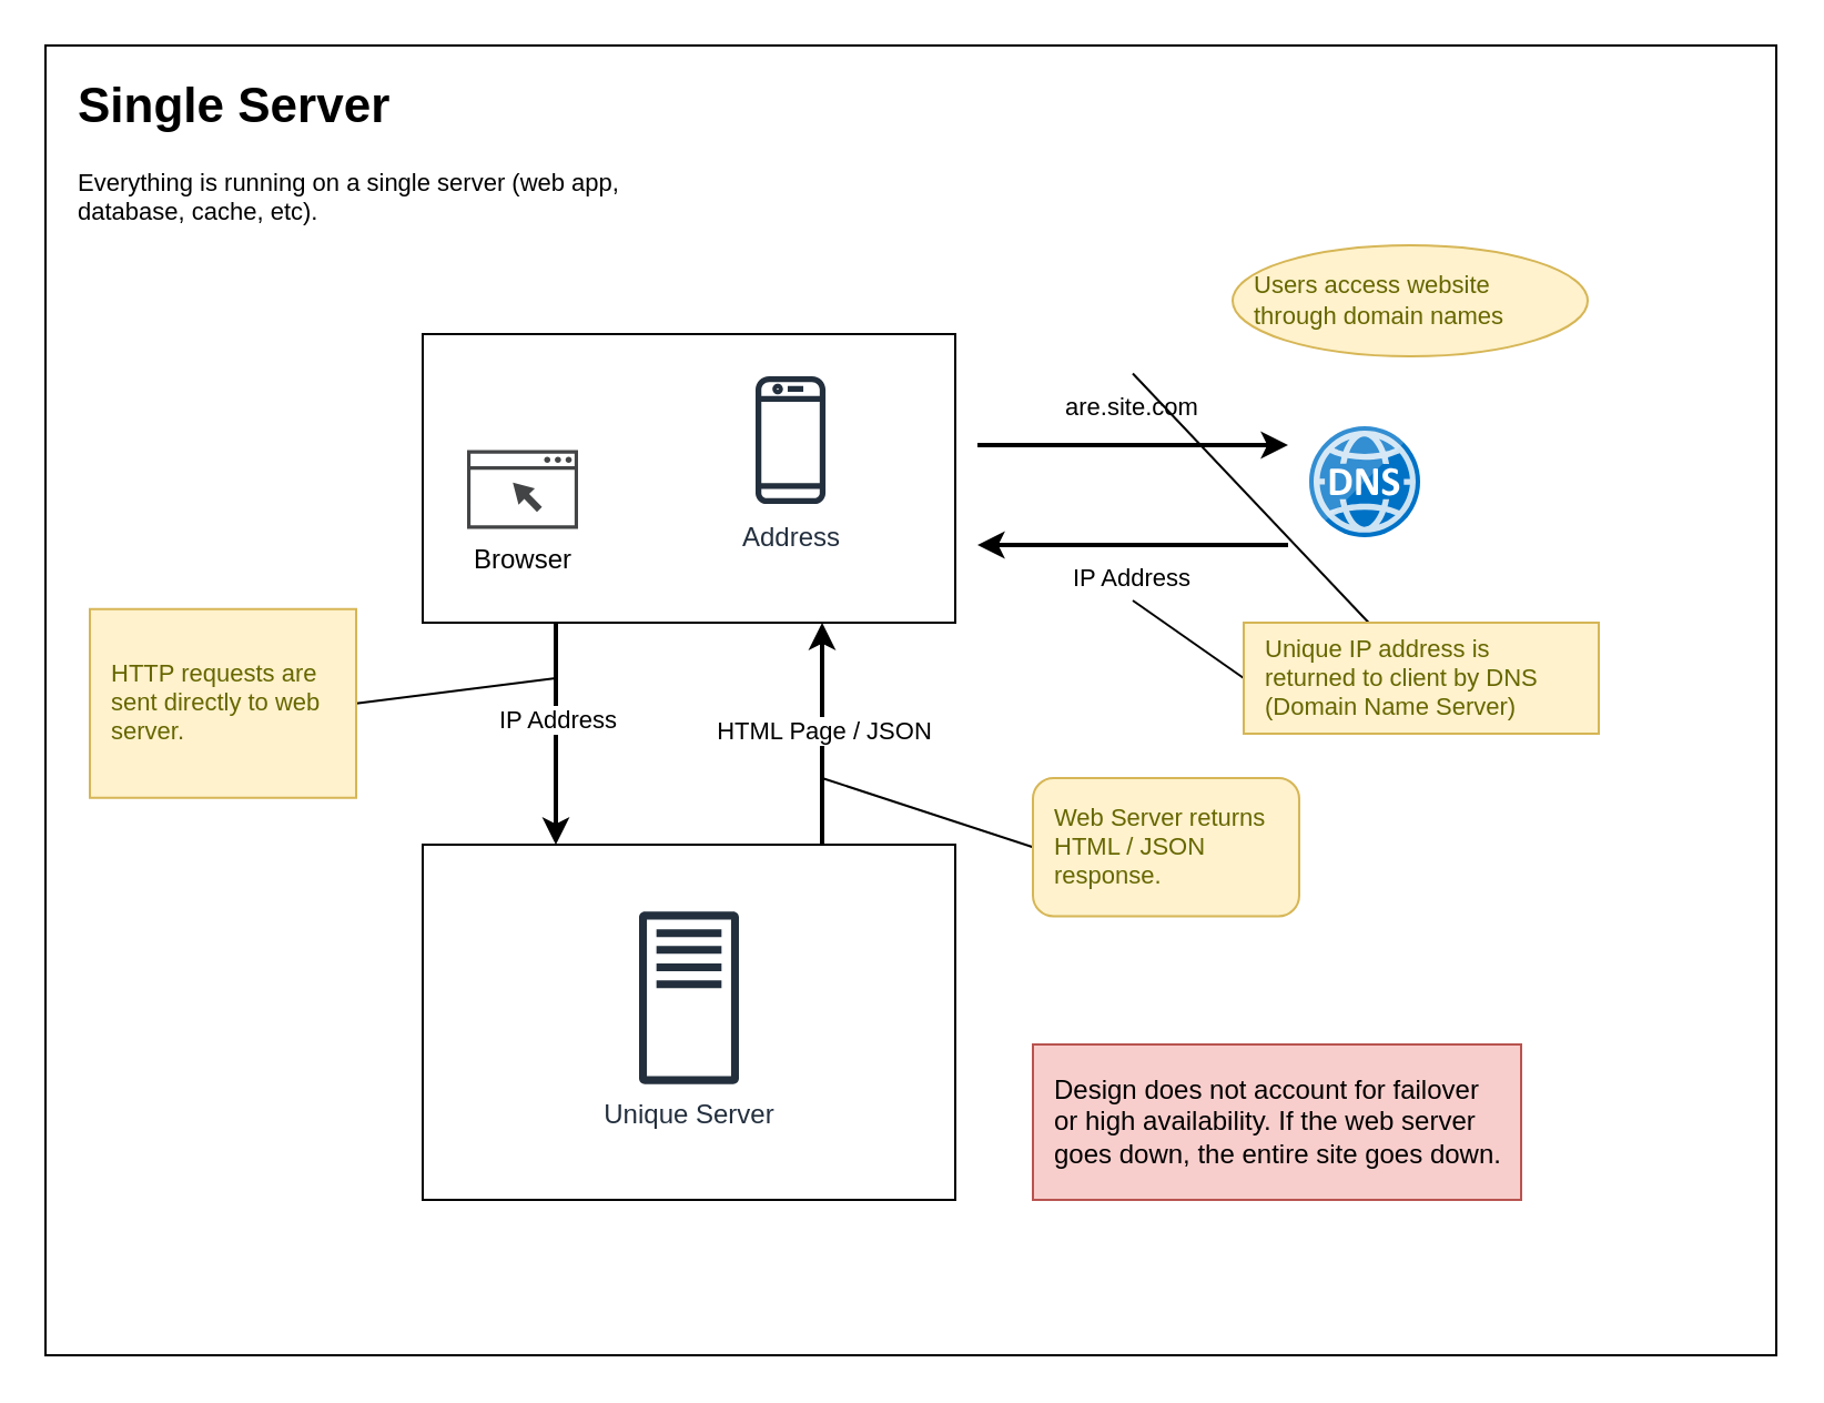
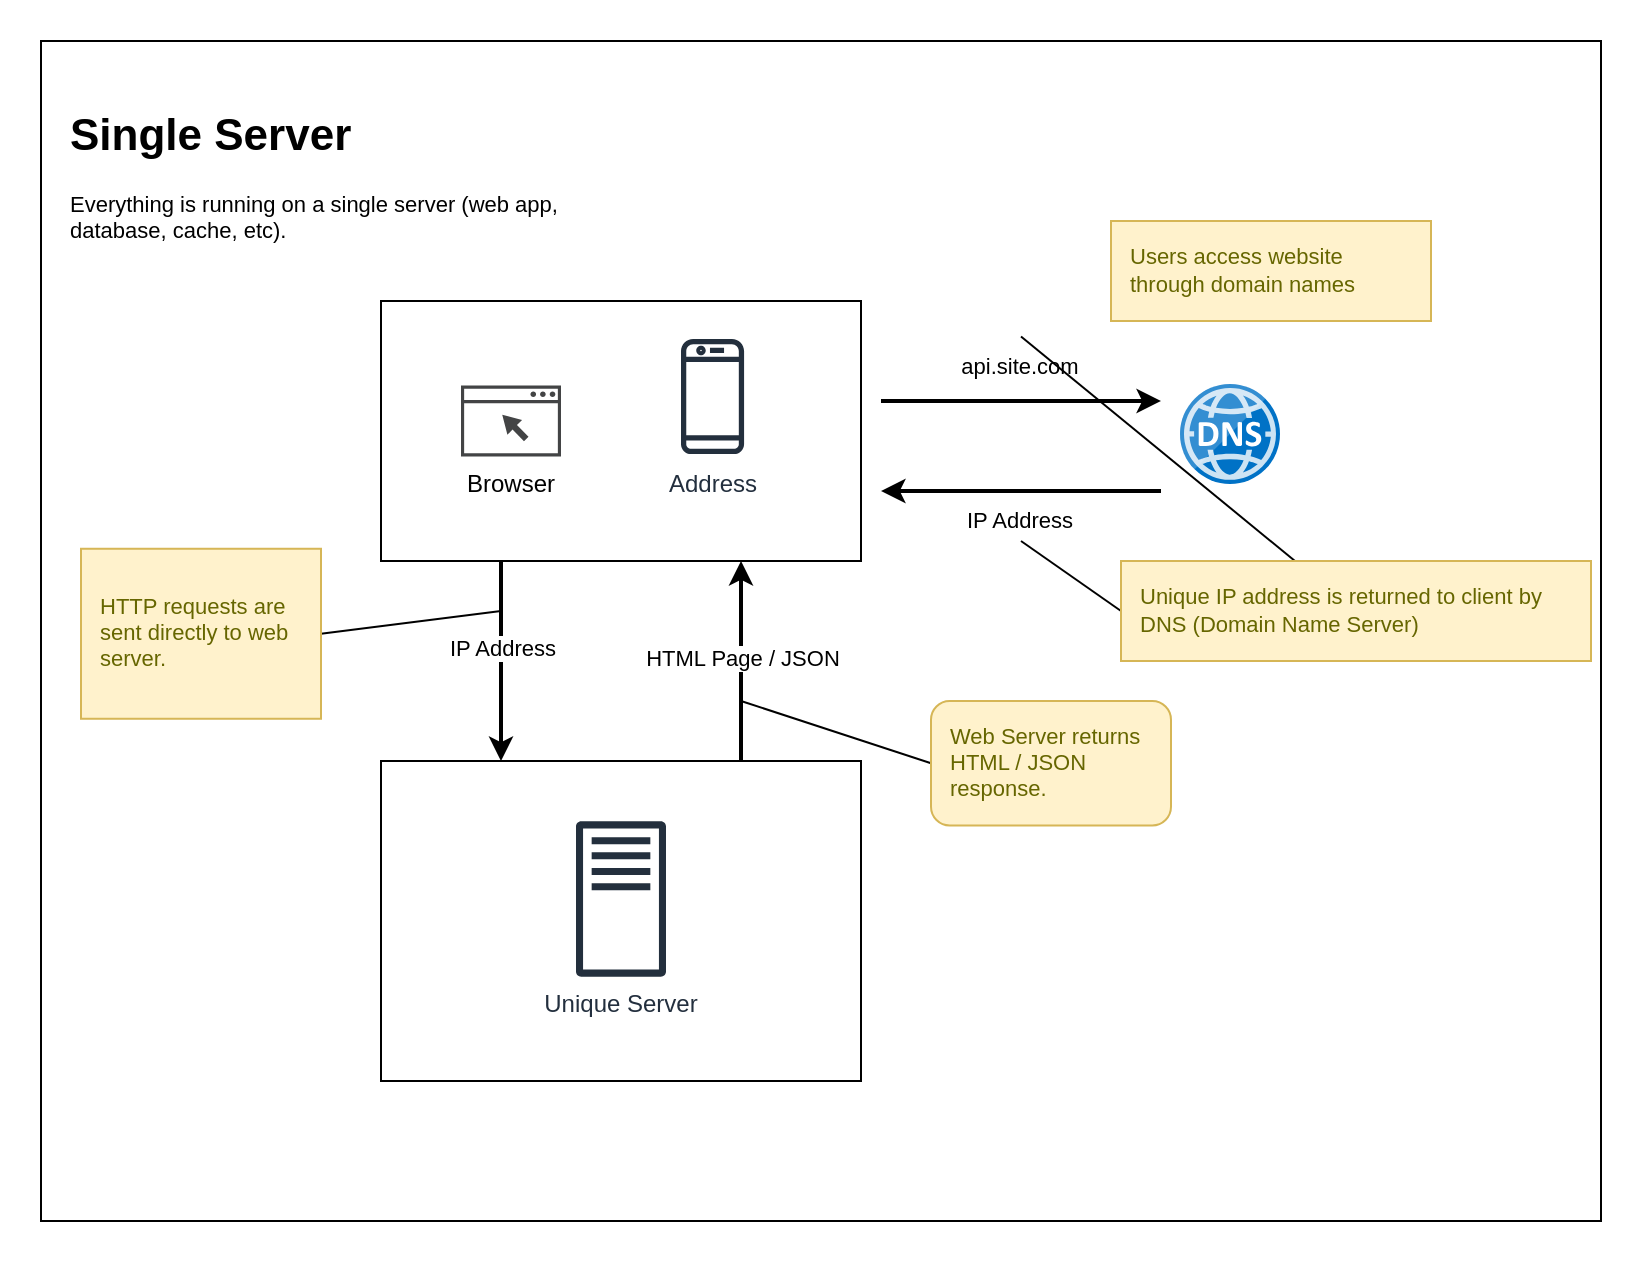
- <mxCell id="25" value="&lt;h1&gt;Single Server&lt;/h1&gt;&lt;p&gt;Everything is running on a single server (web app, database, cache, etc).&lt;/p&gt;" style="text;html=1;strokeColor=none;fillColor=none;spacing=5;spacingTop=-20;whiteSpace=wrap;overflow=hidden;rounded=0;fontSize=11;" parent="1" vertex="1"><mxGeometry x="30" y="30" width="300" height="90" as="geometry" /></mxCell>
+ <mxCell id="25" value="&lt;h1&gt;Single Server&lt;/h1&gt;&lt;p&gt;Everything is running on a single server (web app, database, cache, etc).&lt;/p&gt;" style="text;html=1;strokeColor=none;fillColor=none;spacing=5;spacingTop=-20;whiteSpace=wrap;overflow=hidden;rounded=0;fontSize=11;" parent="1" vertex="1"><mxGeometry x="30" y="50" width="300" height="90" as="geometry" /></mxCell>
- <mxCell id="20" value="&lt;span style=&quot;color: rgb(102, 102, 0);&quot;&gt;Users access website through domain names&lt;/span&gt;" style="ellipse;whiteSpace=wrap;html=1;fontSize=11;fillColor=#fff2cc;strokeColor=#d6b656;align=left;spacing=10;" parent="1" vertex="1"><mxGeometry x="555" y="110" width="160" height="50" as="geometry" /></mxCell>
+ <mxCell id="20" value="&lt;span style=&quot;color: rgb(102, 102, 0);&quot;&gt;Users access website through domain names&lt;/span&gt;" style="rounded=0;whiteSpace=wrap;html=1;fontSize=11;fillColor=#fff2cc;strokeColor=#d6b656;align=left;spacing=10;" parent="1" vertex="1"><mxGeometry x="555" y="110" width="160" height="50" as="geometry" /></mxCell>
- <mxCell id="10" value="&lt;font style=&quot;font-size: 11px;&quot;&gt;are.site.com&lt;/font&gt;" style="text;html=1;strokeColor=none;fillColor=none;align=center;verticalAlign=middle;whiteSpace=wrap;rounded=0;" parent="1" vertex="1"><mxGeometry x="470" y="167.75" width="80" height="30" as="geometry" /></mxCell>
+ <mxCell id="10" value="&lt;font style=&quot;font-size: 11px;&quot;&gt;api.site.com&lt;/font&gt;" style="text;html=1;strokeColor=none;fillColor=none;align=center;verticalAlign=middle;whiteSpace=wrap;rounded=0;" parent="1" vertex="1"><mxGeometry x="470" y="167.75" width="80" height="30" as="geometry" /></mxCell>
- <mxCell id="5" value="Browser" style="sketch=0;pointerEvents=1;shadow=0;dashed=0;html=1;strokeColor=none;fillColor=#434445;aspect=fixed;labelPosition=center;verticalLabelPosition=bottom;verticalAlign=top;align=center;outlineConnect=0;shape=mxgraph.vvd.web_browser;" parent="1" vertex="1"><mxGeometry x="210" y="202.25" width="50" height="35.5" as="geometry" /></mxCell>
+ <mxCell id="5" value="Browser" style="sketch=0;pointerEvents=1;shadow=0;dashed=0;html=1;strokeColor=none;fillColor=#434445;aspect=fixed;labelPosition=center;verticalLabelPosition=bottom;verticalAlign=top;align=center;outlineConnect=0;shape=mxgraph.vvd.web_browser;" parent="1" vertex="1"><mxGeometry x="230" y="192.25" width="50" height="35.5" as="geometry" /></mxCell>
- <mxCell id="21" value="&lt;span style=&quot;color: rgb(102, 102, 0);&quot;&gt;Unique IP address is returned to client by DNS (Domain Name Server)&lt;/span&gt;" style="rounded=0;whiteSpace=wrap;html=1;fontSize=11;fillColor=#fff2cc;strokeColor=#d6b656;align=left;spacing=10;" parent="1" vertex="1"><mxGeometry x="560" y="280" width="160" height="50" as="geometry" /></mxCell>
+ <mxCell id="21" value="&lt;span style=&quot;color: rgb(102, 102, 0);&quot;&gt;Unique IP address is returned to client by DNS (Domain Name Server)&lt;/span&gt;" style="rounded=0;whiteSpace=wrap;html=1;fontSize=11;fillColor=#fff2cc;strokeColor=#d6b656;align=left;spacing=10;" parent="1" vertex="1"><mxGeometry x="560" y="280" width="235" height="50" as="geometry" /></mxCell>
- <mxCell id="26" value="Design does not account for failover or high availability. If the web server goes down, the entire site goes down." style="rounded=0;whiteSpace=wrap;html=1;fillColor=#f8cecc;strokeColor=#b85450;align=left;spacing=10;" vertex="1" parent="1"><mxGeometry x="465" y="470" width="220" height="70" as="geometry" /></mxCell>
